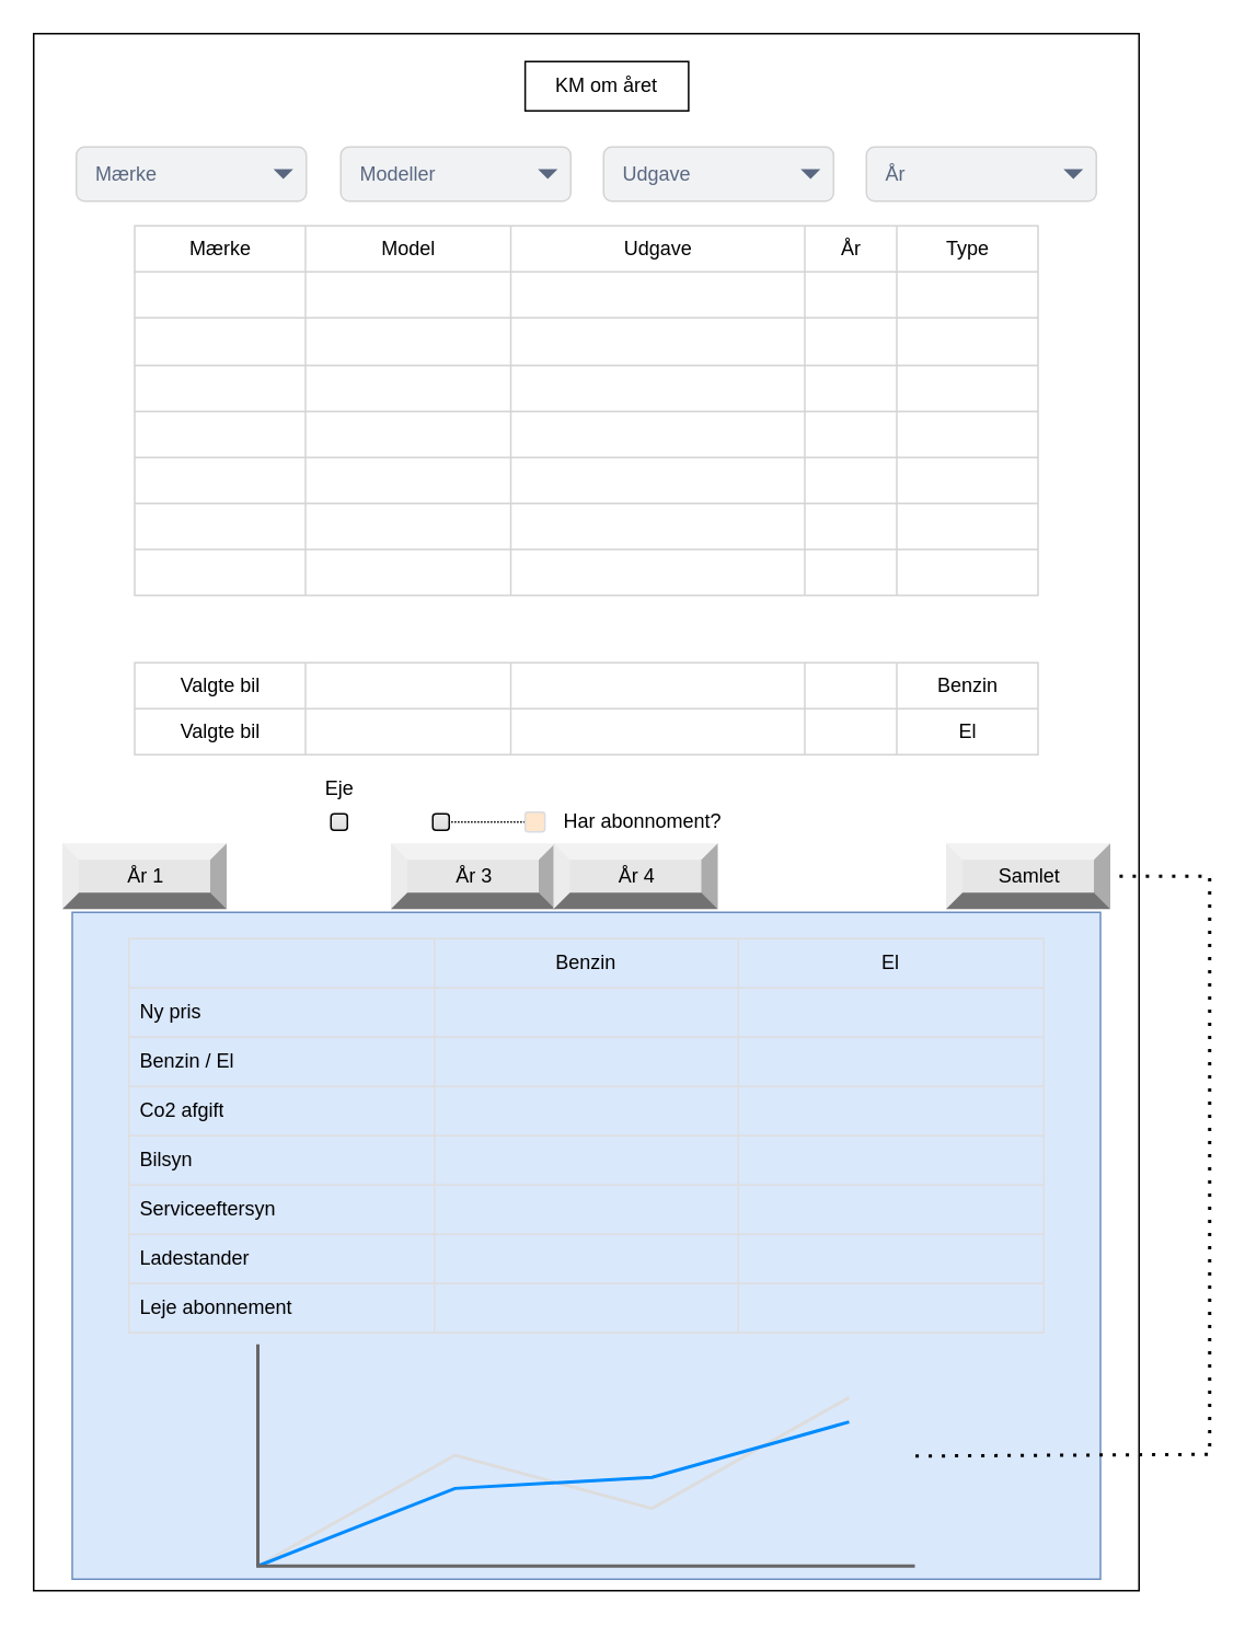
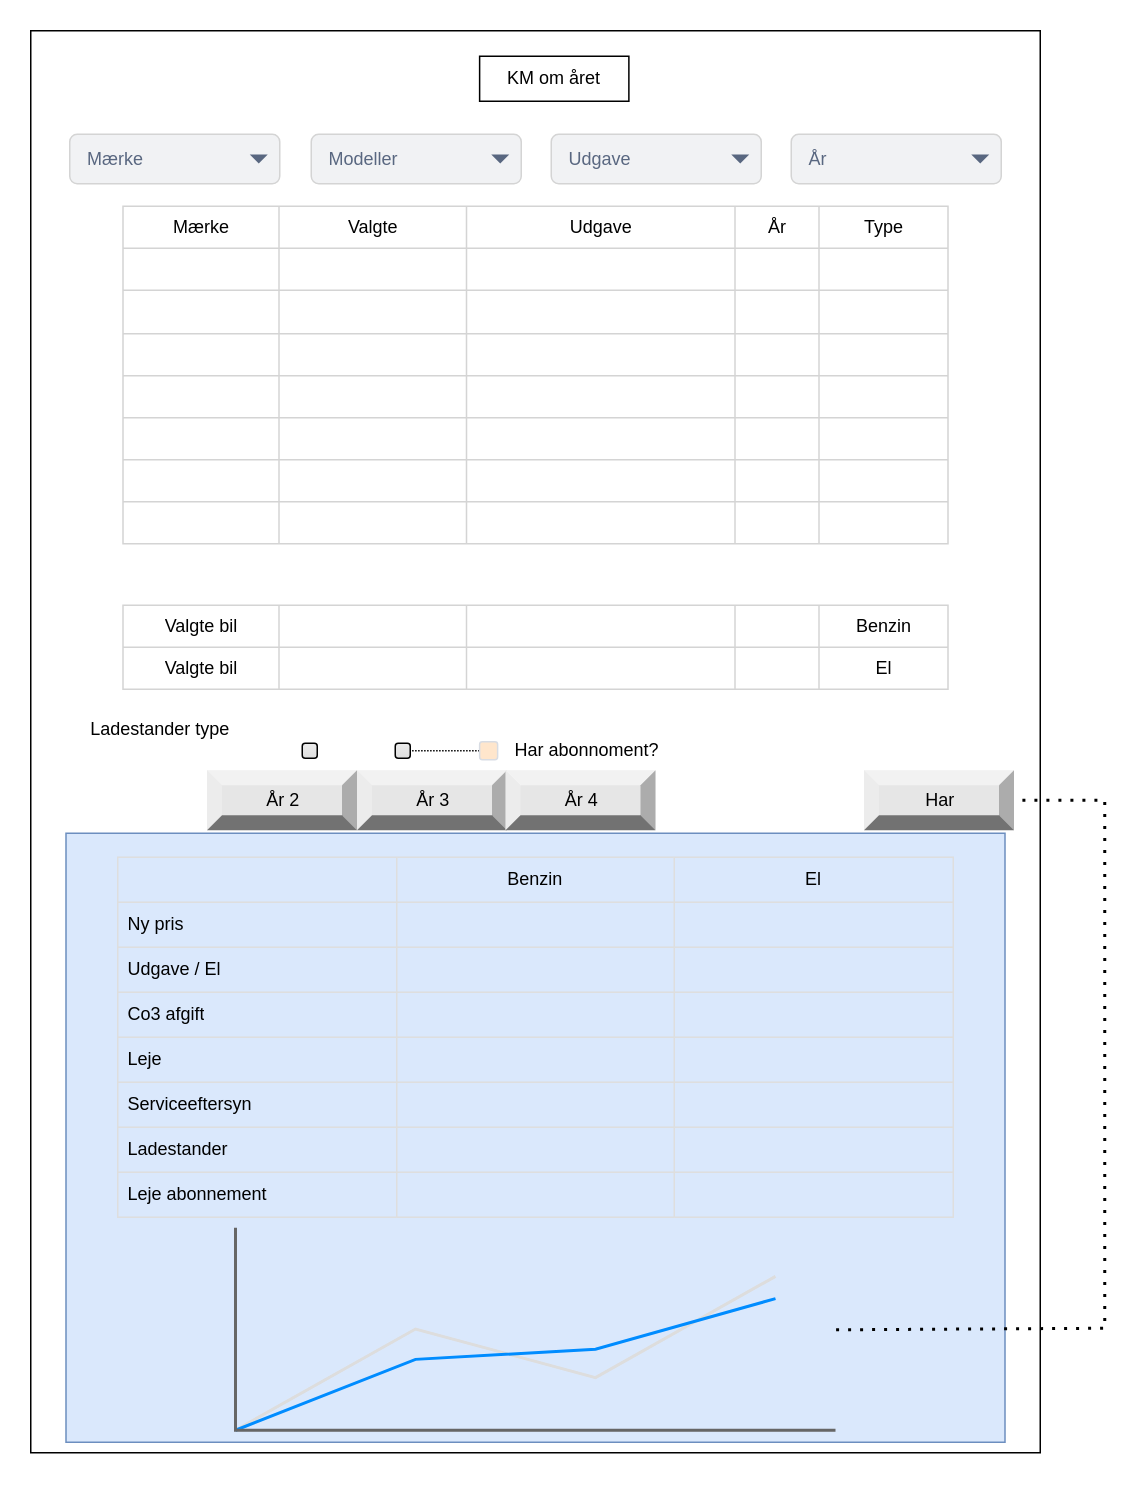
- <mxCell id="24" value="Model" style="shape=partialRectangle;html=1;whiteSpace=wrap;connectable=0;overflow=hidden;fillColor=none;top=0;left=0;bottom=0;right=0;pointerEvents=1;strokeColor=#D4D4D4;" vertex="1" parent="22"><mxGeometry x="104" width="125" height="28" as="geometry"><mxRectangle width="125" height="28" as="alternateBounds" /></mxGeometry></mxCell>
+ <mxCell id="24" value="Valgte" style="shape=partialRectangle;html=1;whiteSpace=wrap;connectable=0;overflow=hidden;fillColor=none;top=0;left=0;bottom=0;right=0;pointerEvents=1;strokeColor=#D4D4D4;" vertex="1" parent="22"><mxGeometry x="104" width="125" height="28" as="geometry"><mxRectangle width="125" height="28" as="alternateBounds" /></mxGeometry></mxCell>
- <mxCell id="13" value="Eje" style="text;html=1;align=center;verticalAlign=middle;resizable=0;points=[];autosize=1;strokeColor=none;fillColor=none;" vertex="1" parent="1"><mxGeometry x="188" y="467" width="35" height="26" as="geometry" /></mxCell>
+ <mxCell id="83" value="Ladestander type" style="text;html=1;align=center;verticalAlign=middle;resizable=0;points=[];autosize=1;strokeColor=none;fillColor=none;" vertex="1" parent="1"><mxGeometry x="50" y="473" width="111" height="26" as="geometry" /></mxCell>
- <mxCell id="16" value="År 1" style="labelPosition=center;verticalLabelPosition=middle;align=center;html=1;shape=mxgraph.basic.shaded_button;dx=10;fillColor=#E6E6E6;strokeColor=none;" vertex="1" parent="1"><mxGeometry x="37.5" y="513" width="100" height="40" as="geometry" /></mxCell>
+ <mxCell id="18" value="År 2" style="labelPosition=center;verticalLabelPosition=middle;align=center;html=1;shape=mxgraph.basic.shaded_button;dx=10;fillColor=#E6E6E6;strokeColor=none;" vertex="1" parent="1"><mxGeometry x="137.5" y="513" width="100" height="40" as="geometry" /></mxCell>
- <mxCell id="17" value="Samlet" style="labelPosition=center;verticalLabelPosition=middle;align=center;html=1;shape=mxgraph.basic.shaded_button;dx=10;fillColor=#E6E6E6;strokeColor=none;" vertex="1" parent="1"><mxGeometry x="575.5" y="513" width="100" height="40" as="geometry" /></mxCell>
+ <mxCell id="17" value="Har" style="labelPosition=center;verticalLabelPosition=middle;align=center;html=1;shape=mxgraph.basic.shaded_button;dx=10;fillColor=#E6E6E6;strokeColor=none;" vertex="1" parent="1"><mxGeometry x="575.5" y="513" width="100" height="40" as="geometry" /></mxCell>
- <mxCell id="96" value="Benzin / El" style="shape=partialRectangle;html=1;whiteSpace=wrap;connectable=0;overflow=hidden;fillColor=none;top=0;left=0;bottom=0;right=0;pointerEvents=1;strokeColor=#404040;align=left;textDirection=ltr;spacingLeft=5;" vertex="1" parent="95"><mxGeometry width="186" height="30" as="geometry"><mxRectangle width="186" height="30" as="alternateBounds" /></mxGeometry></mxCell>
+ <mxCell id="96" value="Udgave / El" style="shape=partialRectangle;html=1;whiteSpace=wrap;connectable=0;overflow=hidden;fillColor=none;top=0;left=0;bottom=0;right=0;pointerEvents=1;strokeColor=#404040;align=left;textDirection=ltr;spacingLeft=5;" vertex="1" parent="95"><mxGeometry width="186" height="30" as="geometry"><mxRectangle width="186" height="30" as="alternateBounds" /></mxGeometry></mxCell>
- <mxCell id="100" value="Co2 afgift" style="shape=partialRectangle;html=1;whiteSpace=wrap;connectable=0;overflow=hidden;fillColor=none;top=0;left=0;bottom=0;right=0;pointerEvents=1;strokeColor=#404040;align=left;textDirection=ltr;spacingLeft=5;" vertex="1" parent="99"><mxGeometry width="186" height="30" as="geometry"><mxRectangle width="186" height="30" as="alternateBounds" /></mxGeometry></mxCell>
+ <mxCell id="100" value="Co3 afgift" style="shape=partialRectangle;html=1;whiteSpace=wrap;connectable=0;overflow=hidden;fillColor=none;top=0;left=0;bottom=0;right=0;pointerEvents=1;strokeColor=#404040;align=left;textDirection=ltr;spacingLeft=5;" vertex="1" parent="99"><mxGeometry width="186" height="30" as="geometry"><mxRectangle width="186" height="30" as="alternateBounds" /></mxGeometry></mxCell>
- <mxCell id="104" value="Bilsyn" style="shape=partialRectangle;html=1;whiteSpace=wrap;connectable=0;overflow=hidden;fillColor=none;top=0;left=0;bottom=0;right=0;pointerEvents=1;strokeColor=#404040;align=left;textDirection=ltr;spacingLeft=5;" vertex="1" parent="103"><mxGeometry width="186" height="30" as="geometry"><mxRectangle width="186" height="30" as="alternateBounds" /></mxGeometry></mxCell>
+ <mxCell id="104" value="Leje" style="shape=partialRectangle;html=1;whiteSpace=wrap;connectable=0;overflow=hidden;fillColor=none;top=0;left=0;bottom=0;right=0;pointerEvents=1;strokeColor=#404040;align=left;textDirection=ltr;spacingLeft=5;" vertex="1" parent="103"><mxGeometry width="186" height="30" as="geometry"><mxRectangle width="186" height="30" as="alternateBounds" /></mxGeometry></mxCell>
